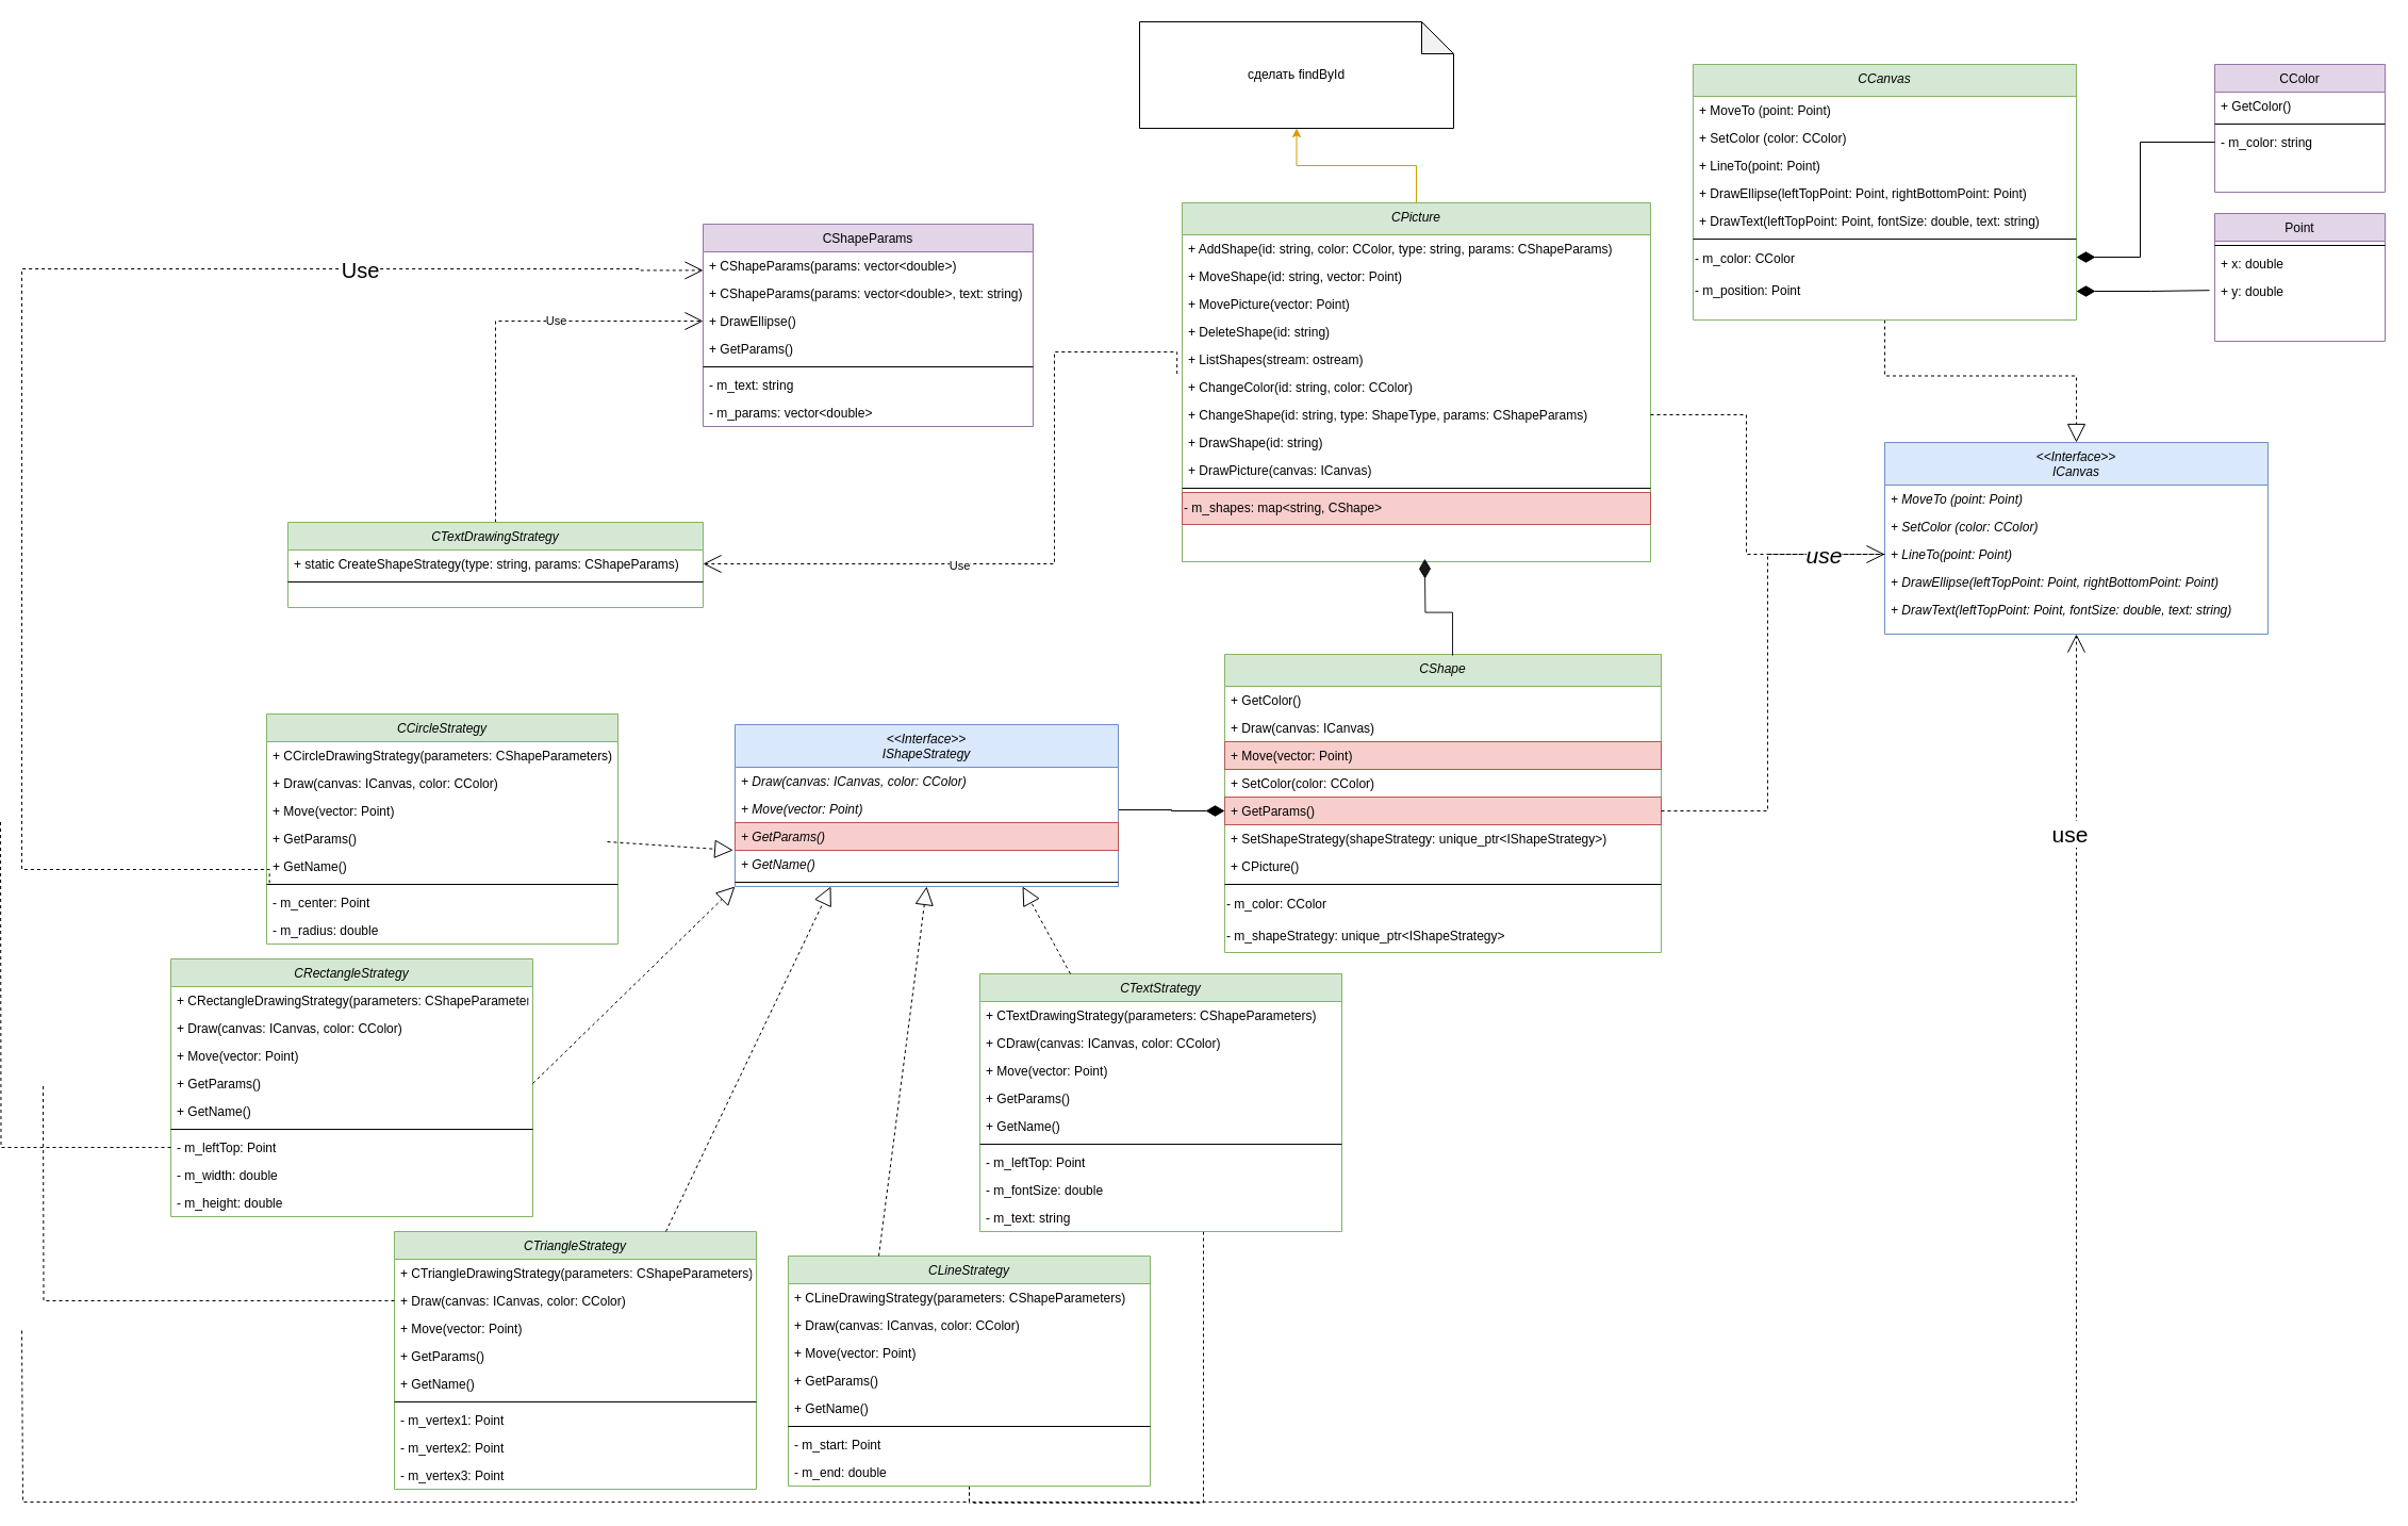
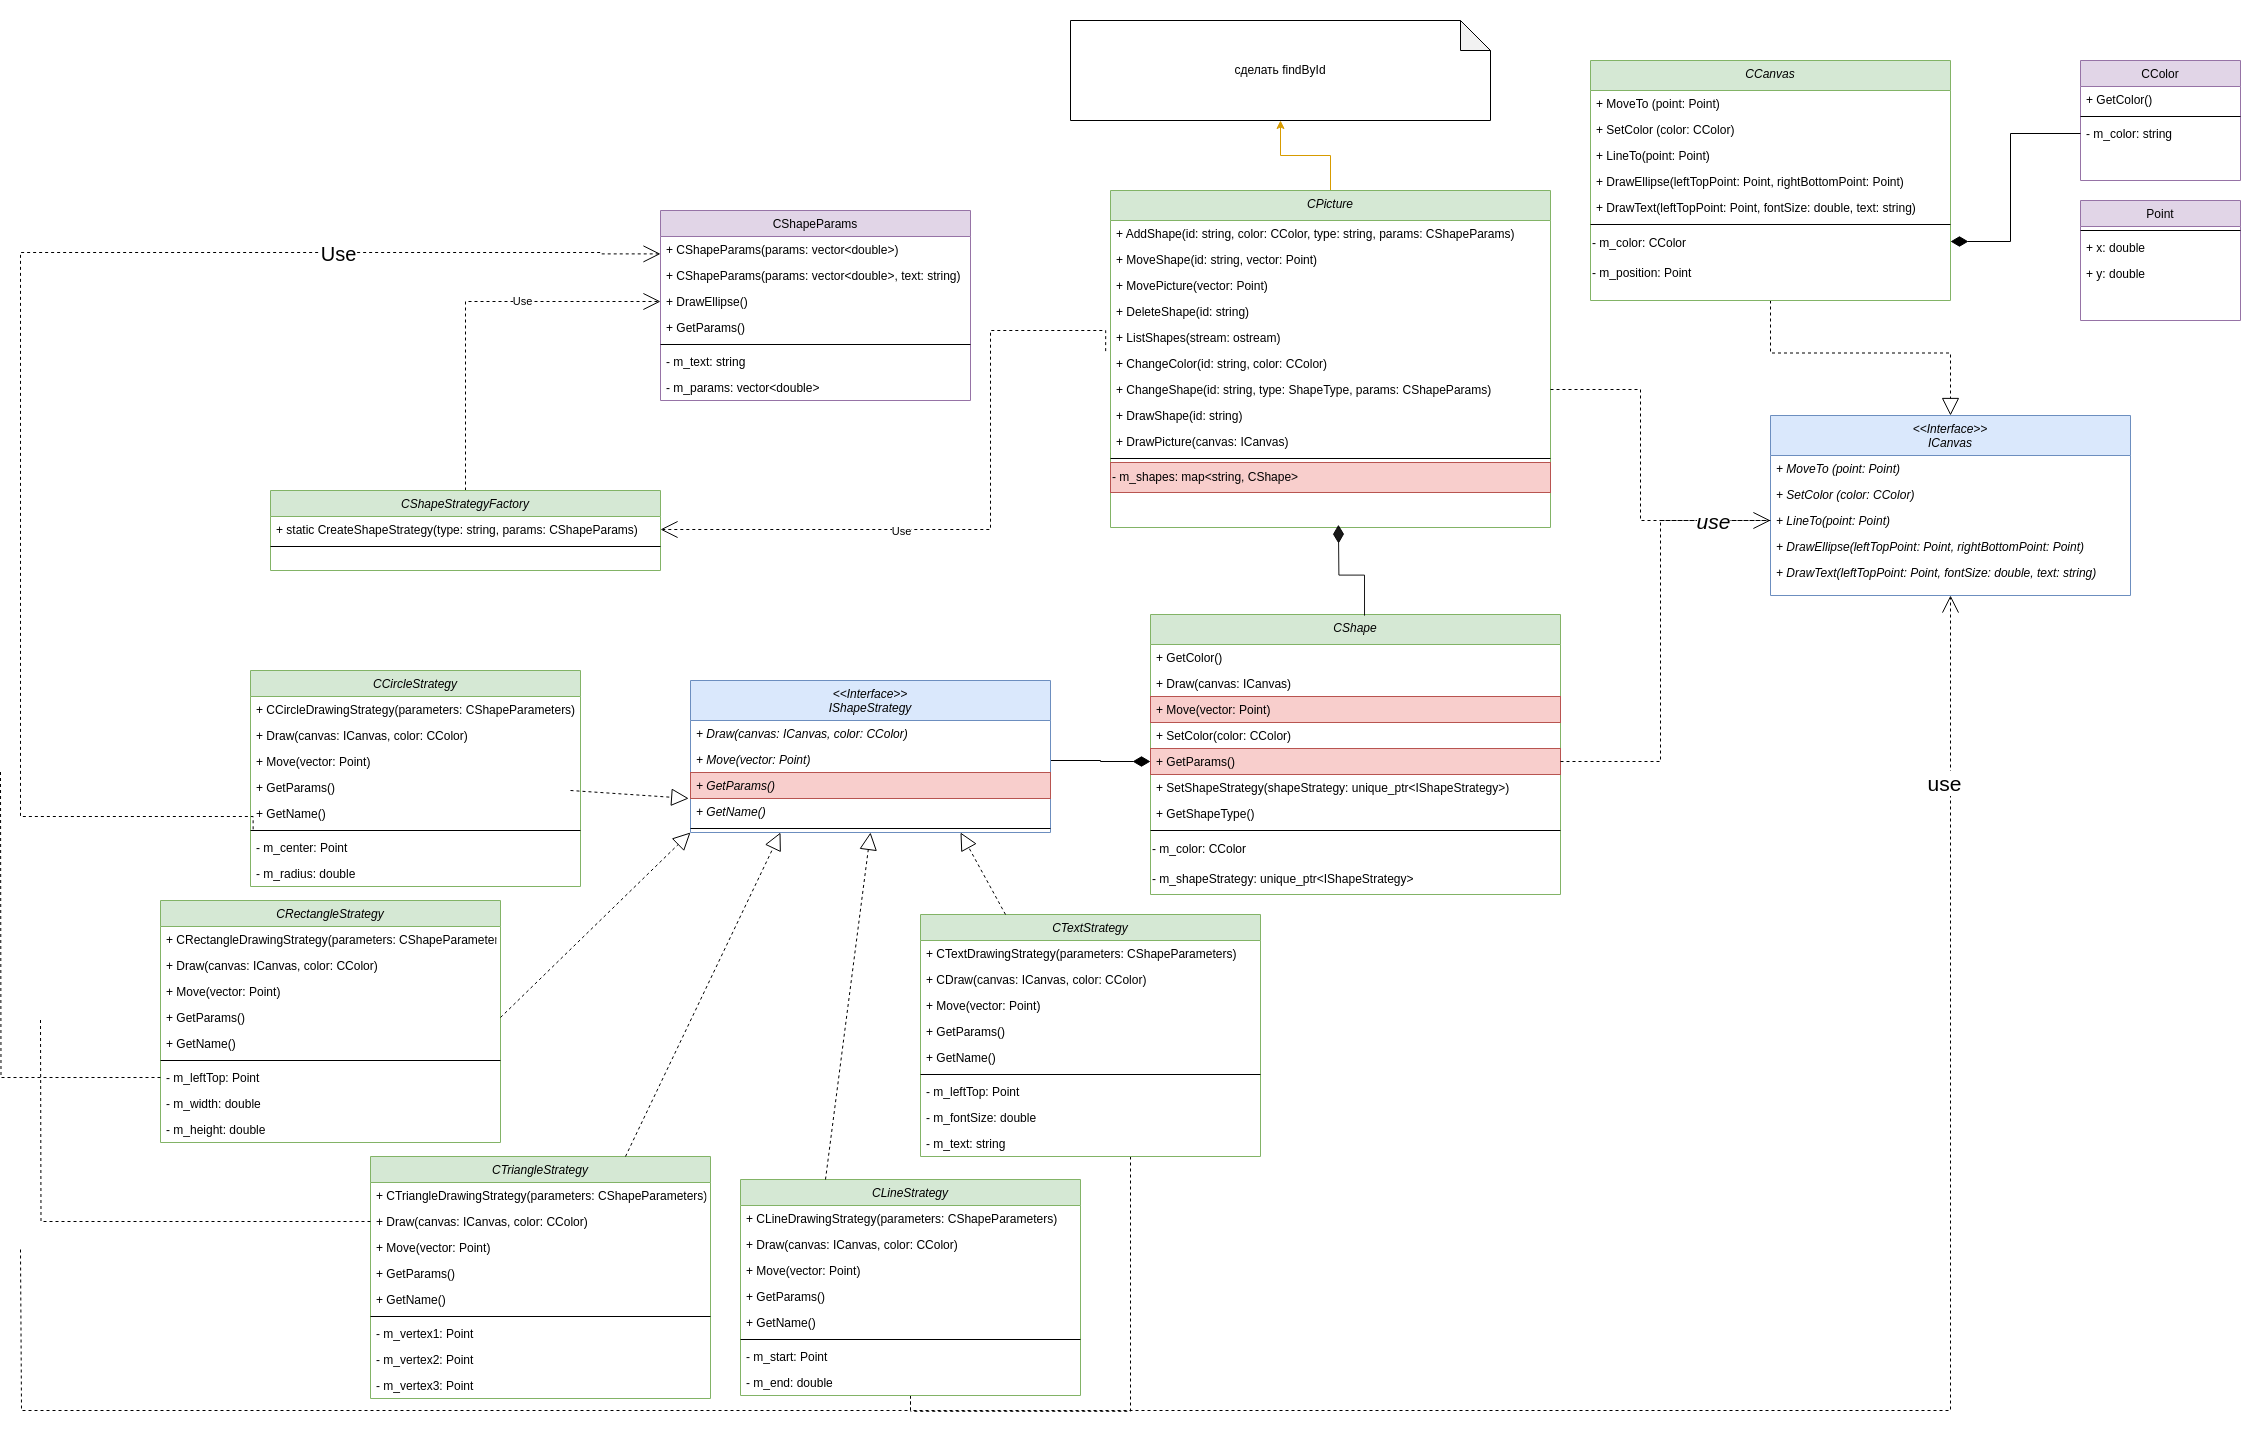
- <mxCell id="139" value="сделать findById" style="shape=note;whiteSpace=wrap;html=1;backgroundOutline=1;darkOpacity=0.05;" vertex="1" parent="1"><mxGeometry x="1070" y="20" width="295" height="100" as="geometry" /></mxCell>
+ <mxCell id="139" value="сделать findById" style="shape=note;whiteSpace=wrap;html=1;backgroundOutline=1;darkOpacity=0.05;" vertex="1" parent="1"><mxGeometry x="1070" y="20" width="420" height="100" as="geometry" /></mxCell>
- <mxCell id="26" style="edgeStyle=orthogonalEdgeStyle;rounded=0;orthogonalLoop=1;jettySize=auto;html=1;entryX=-0.031;entryY=0.468;entryDx=0;entryDy=0;entryPerimeter=0;endArrow=none;endFill=0;startArrow=diamondThin;startFill=1;startSize=15;" parent="1" source="21" target="25" edge="1"><mxGeometry relative="1" as="geometry" /></mxCell>
- <mxCell id="134" value="CTextDrawingStrategy" style="swimlane;fontStyle=2;align=center;verticalAlign=top;childLayout=stackLayout;horizontal=1;startSize=26;horizontalStack=0;resizeParent=1;resizeLast=0;collapsible=1;marginBottom=0;rounded=0;shadow=0;strokeWidth=1;fillColor=#d5e8d4;strokeColor=#82b366;" parent="1" vertex="1"><mxGeometry x="270" y="490" width="390" height="80" as="geometry"><mxRectangle x="550" y="140" width="160" height="26" as="alternateBounds" /></mxGeometry></mxCell>
+ <mxCell id="134" value="CShapeStrategyFactory" style="swimlane;fontStyle=2;align=center;verticalAlign=top;childLayout=stackLayout;horizontal=1;startSize=26;horizontalStack=0;resizeParent=1;resizeLast=0;collapsible=1;marginBottom=0;rounded=0;shadow=0;strokeWidth=1;fillColor=#d5e8d4;strokeColor=#82b366;" parent="1" vertex="1"><mxGeometry x="270" y="490" width="390" height="80" as="geometry"><mxRectangle x="550" y="140" width="160" height="26" as="alternateBounds" /></mxGeometry></mxCell>
- <mxCell id="49" value="+ CPicture()" style="text;align=left;verticalAlign=top;spacingLeft=4;spacingRight=4;overflow=hidden;rotatable=0;points=[[0,0.5],[1,0.5]];portConstraint=eastwest;rounded=0;shadow=0;html=0;" vertex="1" parent="42"><mxGeometry y="186" width="410" height="26" as="geometry" /></mxCell>
+ <mxCell id="49" value="+ GetShapeType()" style="text;align=left;verticalAlign=top;spacingLeft=4;spacingRight=4;overflow=hidden;rotatable=0;points=[[0,0.5],[1,0.5]];portConstraint=eastwest;rounded=0;shadow=0;html=0;" vertex="1" parent="42"><mxGeometry y="186" width="410" height="26" as="geometry" /></mxCell>
